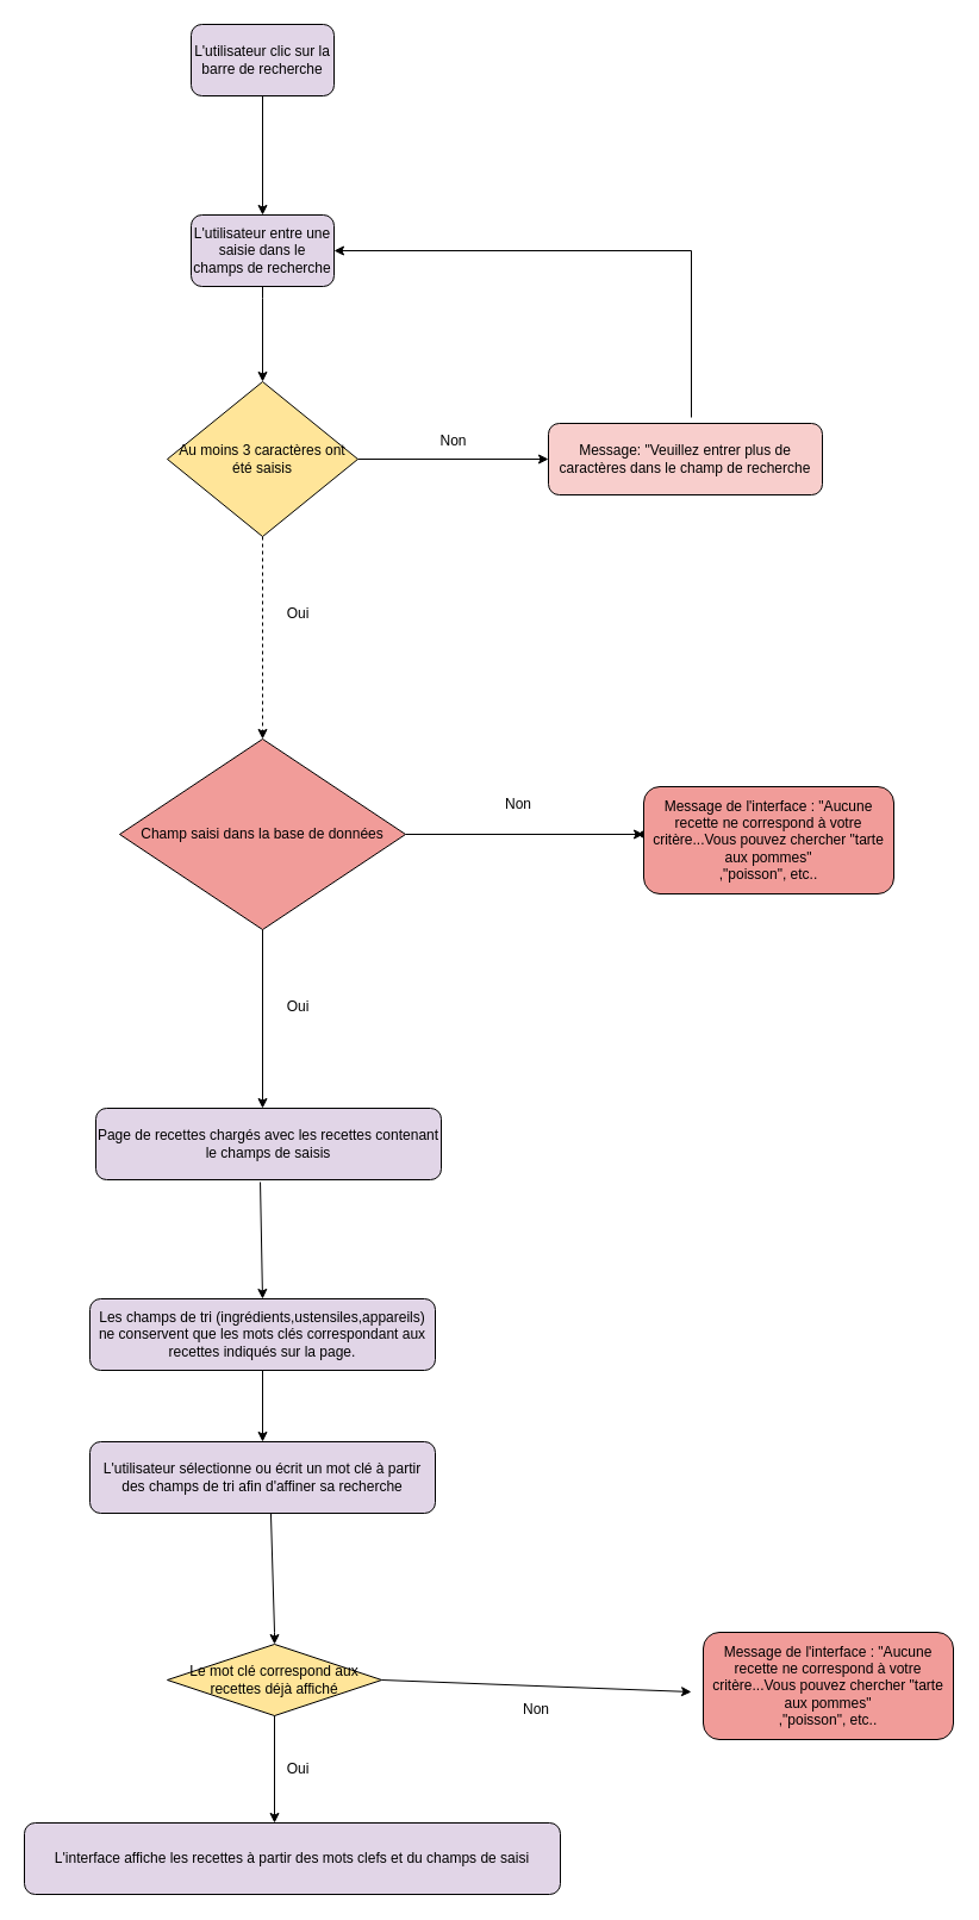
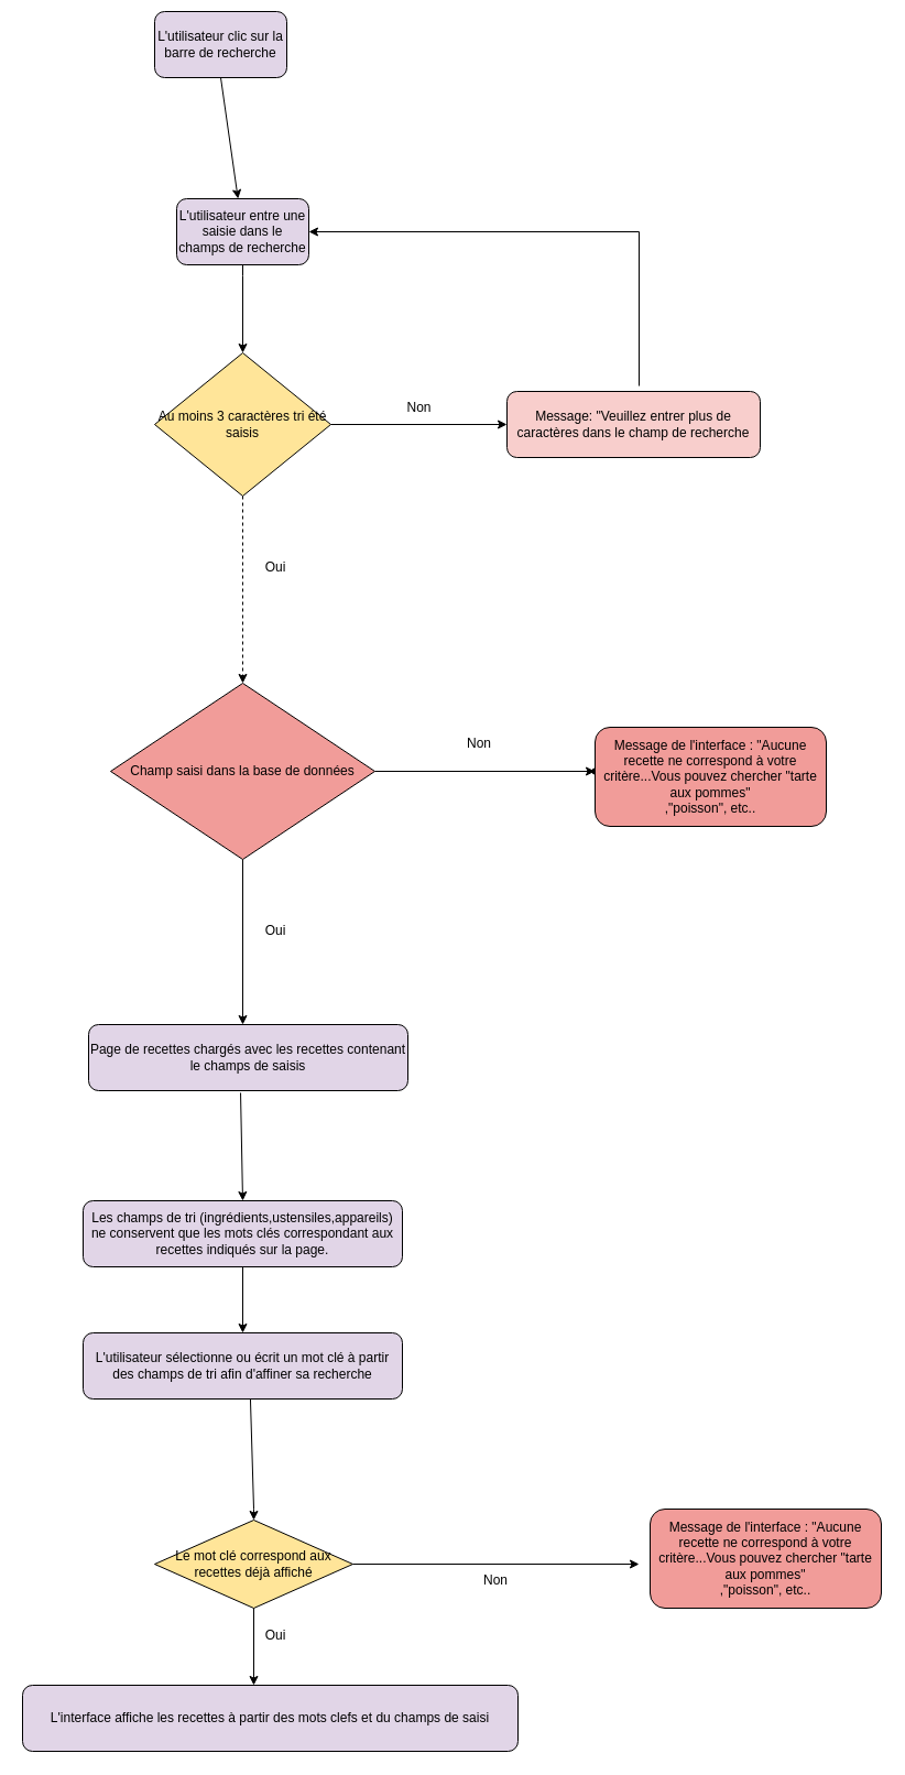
- <mxCell id="2" value="L'utilisateur clic sur la barre de recherche" style="rounded=1;whiteSpace=wrap;html=1;strokeColor=#000000;fillColor=#E1D5E7;" parent="1" vertex="1"><mxGeometry x="160" y="20" width="120" height="60" as="geometry" /></mxCell>
+ <mxCell id="2" value="L'utilisateur clic sur la barre de recherche" style="rounded=1;whiteSpace=wrap;html=1;strokeColor=#000000;fillColor=#E1D5E7;" parent="1" vertex="1"><mxGeometry x="140" y="10" width="120" height="60" as="geometry" /></mxCell>
- <mxCell id="7" value="Au moins 3 caractères ont été saisis&lt;br&gt;" style="rhombus;whiteSpace=wrap;html=1;fillColor=#FFE599;" vertex="1" parent="1"><mxGeometry x="140" y="320" width="160" height="130" as="geometry" /></mxCell>
+ <mxCell id="7" value="Au moins 3 caractères tri été saisis&lt;br&gt;" style="rhombus;whiteSpace=wrap;html=1;fillColor=#FFE599;" vertex="1" parent="1"><mxGeometry x="140" y="320" width="160" height="130" as="geometry" /></mxCell>
- <mxCell id="27" value="Le mot clé correspond aux recettes déjà affiché" style="rhombus;whiteSpace=wrap;html=1;strokeColor=#000000;fillColor=#FFE599;" vertex="1" parent="1"><mxGeometry x="140" y="1380" width="180" height="60" as="geometry" /></mxCell>
+ <mxCell id="27" value="Le mot clé correspond aux recettes déjà affiché" style="rhombus;whiteSpace=wrap;html=1;strokeColor=#000000;fillColor=#FFE599;" vertex="1" parent="1"><mxGeometry x="140" y="1380" width="180" height="80" as="geometry" /></mxCell>
